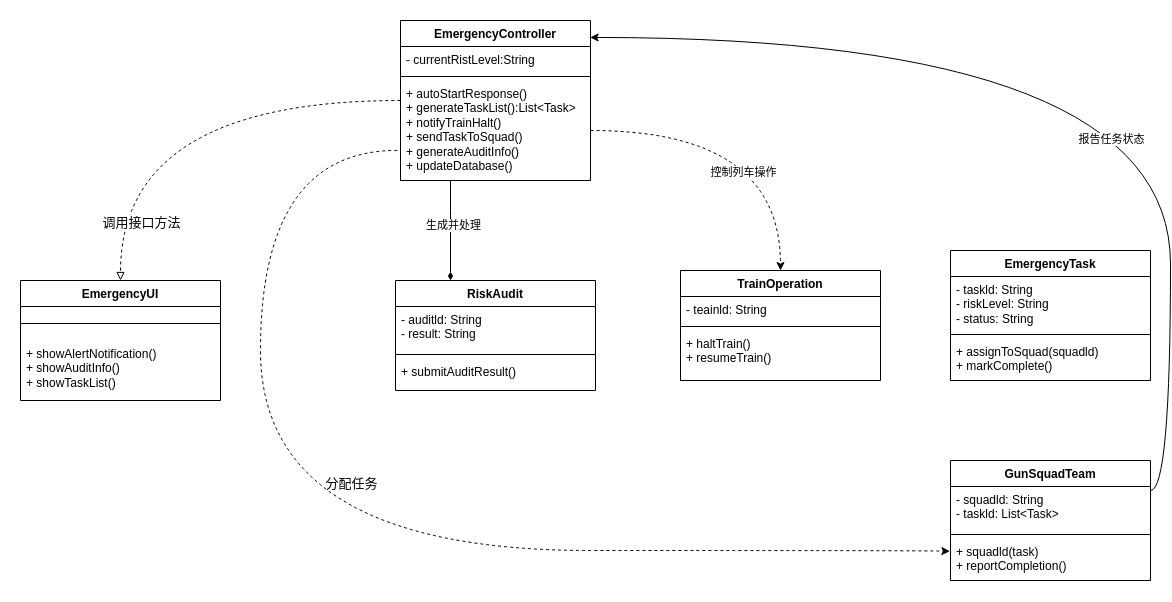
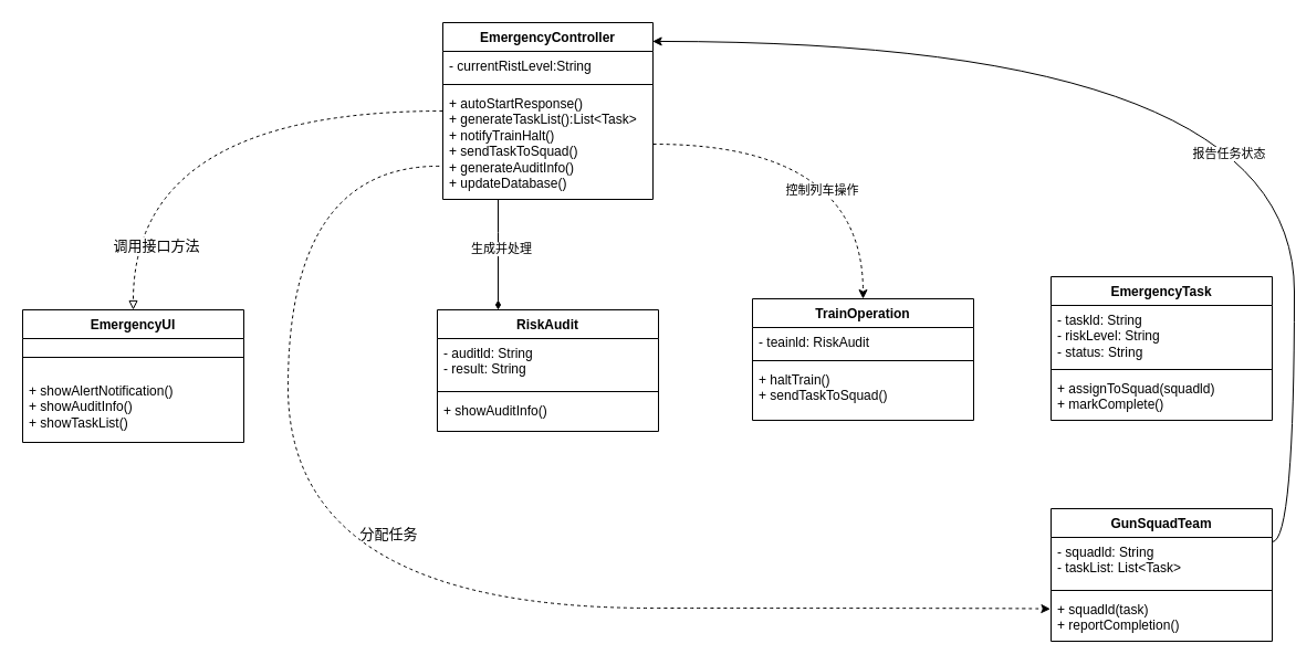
- <mxCell id="11" value="- teainld: String" style="text;strokeColor=none;fillColor=none;align=left;verticalAlign=top;spacingLeft=4;spacingRight=4;overflow=hidden;rotatable=0;points=[[0,0.5],[1,0.5]];portConstraint=eastwest;whiteSpace=wrap;html=1;" vertex="1" parent="10"><mxGeometry y="26" width="200" height="26" as="geometry" /></mxCell>
+ <mxCell id="11" value="- teainld: RiskAudit" style="text;strokeColor=none;fillColor=none;align=left;verticalAlign=top;spacingLeft=4;spacingRight=4;overflow=hidden;rotatable=0;points=[[0,0.5],[1,0.5]];portConstraint=eastwest;whiteSpace=wrap;html=1;" vertex="1" parent="10"><mxGeometry y="26" width="200" height="26" as="geometry" /></mxCell>
- <mxCell id="13" value="+ haltTrain()&lt;div&gt;+ resumeTrain()&lt;/div&gt;" style="text;strokeColor=none;fillColor=none;align=left;verticalAlign=top;spacingLeft=4;spacingRight=4;overflow=hidden;rotatable=0;points=[[0,0.5],[1,0.5]];portConstraint=eastwest;whiteSpace=wrap;html=1;spacingTop=0;" vertex="1" parent="10"><mxGeometry y="60" width="200" height="50" as="geometry" /></mxCell>
+ <mxCell id="13" value="+ haltTrain()&lt;div&gt;+ sendTaskToSquad()&lt;/div&gt;" style="text;strokeColor=none;fillColor=none;align=left;verticalAlign=top;spacingLeft=4;spacingRight=4;overflow=hidden;rotatable=0;points=[[0,0.5],[1,0.5]];portConstraint=eastwest;whiteSpace=wrap;html=1;spacingTop=0;" vertex="1" parent="10"><mxGeometry y="60" width="200" height="50" as="geometry" /></mxCell>
- <mxCell id="21" value="+ submitAuditResult()" style="text;strokeColor=none;fillColor=none;align=left;verticalAlign=top;spacingLeft=4;spacingRight=4;overflow=hidden;rotatable=0;points=[[0,0.5],[1,0.5]];portConstraint=eastwest;whiteSpace=wrap;html=1;spacingTop=0;" vertex="1" parent="18"><mxGeometry y="78" width="200" height="32" as="geometry" /></mxCell>
+ <mxCell id="21" value="+ showAuditInfo()" style="text;strokeColor=none;fillColor=none;align=left;verticalAlign=top;spacingLeft=4;spacingRight=4;overflow=hidden;rotatable=0;points=[[0,0.5],[1,0.5]];portConstraint=eastwest;whiteSpace=wrap;html=1;spacingTop=0;" vertex="1" parent="18"><mxGeometry y="78" width="200" height="32" as="geometry" /></mxCell>
- <mxCell id="15" value="- squadld: String&lt;div&gt;- taskld: List&amp;lt;Task&amp;gt;&lt;/div&gt;" style="text;strokeColor=none;fillColor=none;align=left;verticalAlign=top;spacingLeft=4;spacingRight=4;overflow=hidden;rotatable=0;points=[[0,0.5],[1,0.5]];portConstraint=eastwest;whiteSpace=wrap;html=1;" vertex="1" parent="14"><mxGeometry y="26" width="200" height="44" as="geometry" /></mxCell>
+ <mxCell id="15" value="- squadld: String&lt;div&gt;- taskList: List&amp;lt;Task&amp;gt;&lt;/div&gt;" style="text;strokeColor=none;fillColor=none;align=left;verticalAlign=top;spacingLeft=4;spacingRight=4;overflow=hidden;rotatable=0;points=[[0,0.5],[1,0.5]];portConstraint=eastwest;whiteSpace=wrap;html=1;" vertex="1" parent="14"><mxGeometry y="26" width="200" height="44" as="geometry" /></mxCell>
